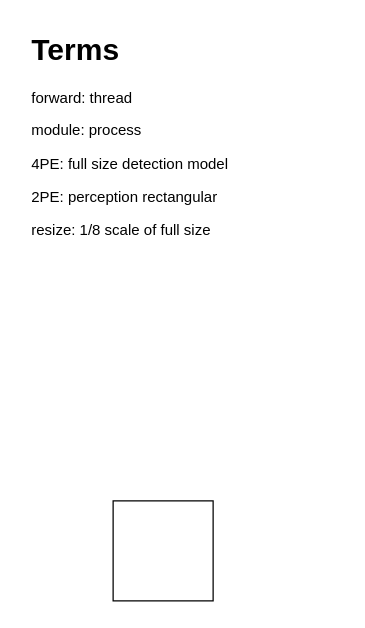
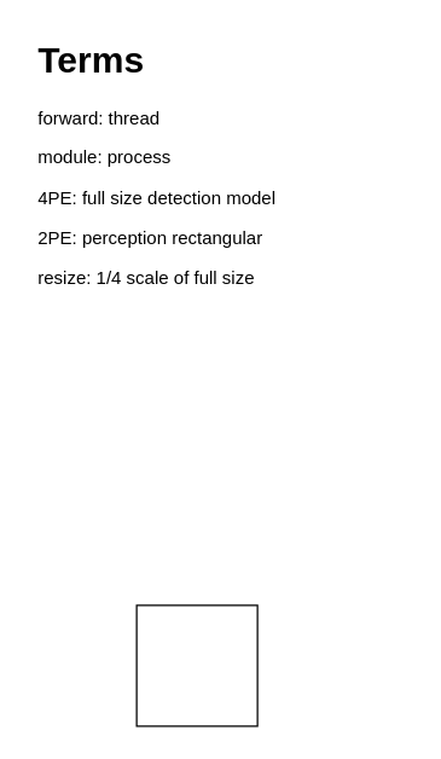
- <mxCell id="3" value="&lt;h1&gt;Terms&lt;/h1&gt;&lt;p&gt;forward: thread&lt;/p&gt;&lt;p&gt;module: process&lt;/p&gt;&lt;p&gt;4PE: full size detection model&lt;/p&gt;&lt;p&gt;2PE: perception rectangular&lt;/p&gt;&lt;p&gt;resize: 1/8 scale of full size&lt;/p&gt;&lt;p&gt;crop: roi of the full size, most areas of full size based on fixed rules&lt;/p&gt;" style="text;html=1;strokeColor=none;fillColor=none;spacing=5;spacingTop=-20;whiteSpace=wrap;overflow=hidden;rounded=0;" vertex="1" parent="1"><mxGeometry x="20" y="20" width="250" height="180" as="geometry" /></mxCell>
+ <mxCell id="3" value="&lt;h1&gt;Terms&lt;/h1&gt;&lt;p&gt;forward: thread&lt;/p&gt;&lt;p&gt;module: process&lt;/p&gt;&lt;p&gt;4PE: full size detection model&lt;/p&gt;&lt;p&gt;2PE: perception rectangular&lt;/p&gt;&lt;p&gt;resize: 1/4 scale of full size&lt;/p&gt;&lt;p&gt;crop: roi of the full size, most areas of full size based on fixed rules&lt;/p&gt;" style="text;html=1;strokeColor=none;fillColor=none;spacing=5;spacingTop=-20;whiteSpace=wrap;overflow=hidden;rounded=0;" vertex="1" parent="1"><mxGeometry x="20" y="20" width="250" height="180" as="geometry" /></mxCell>
